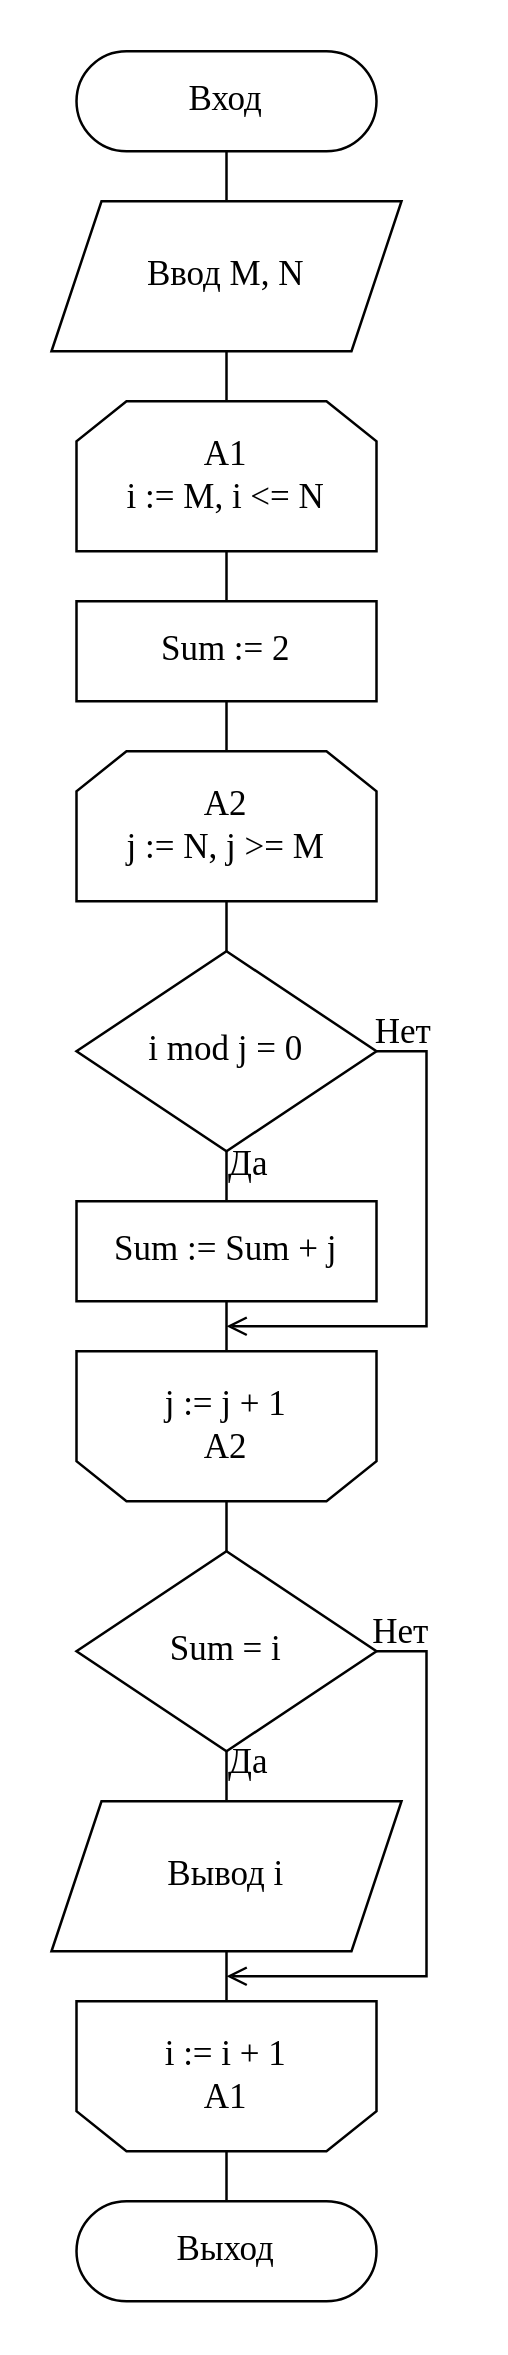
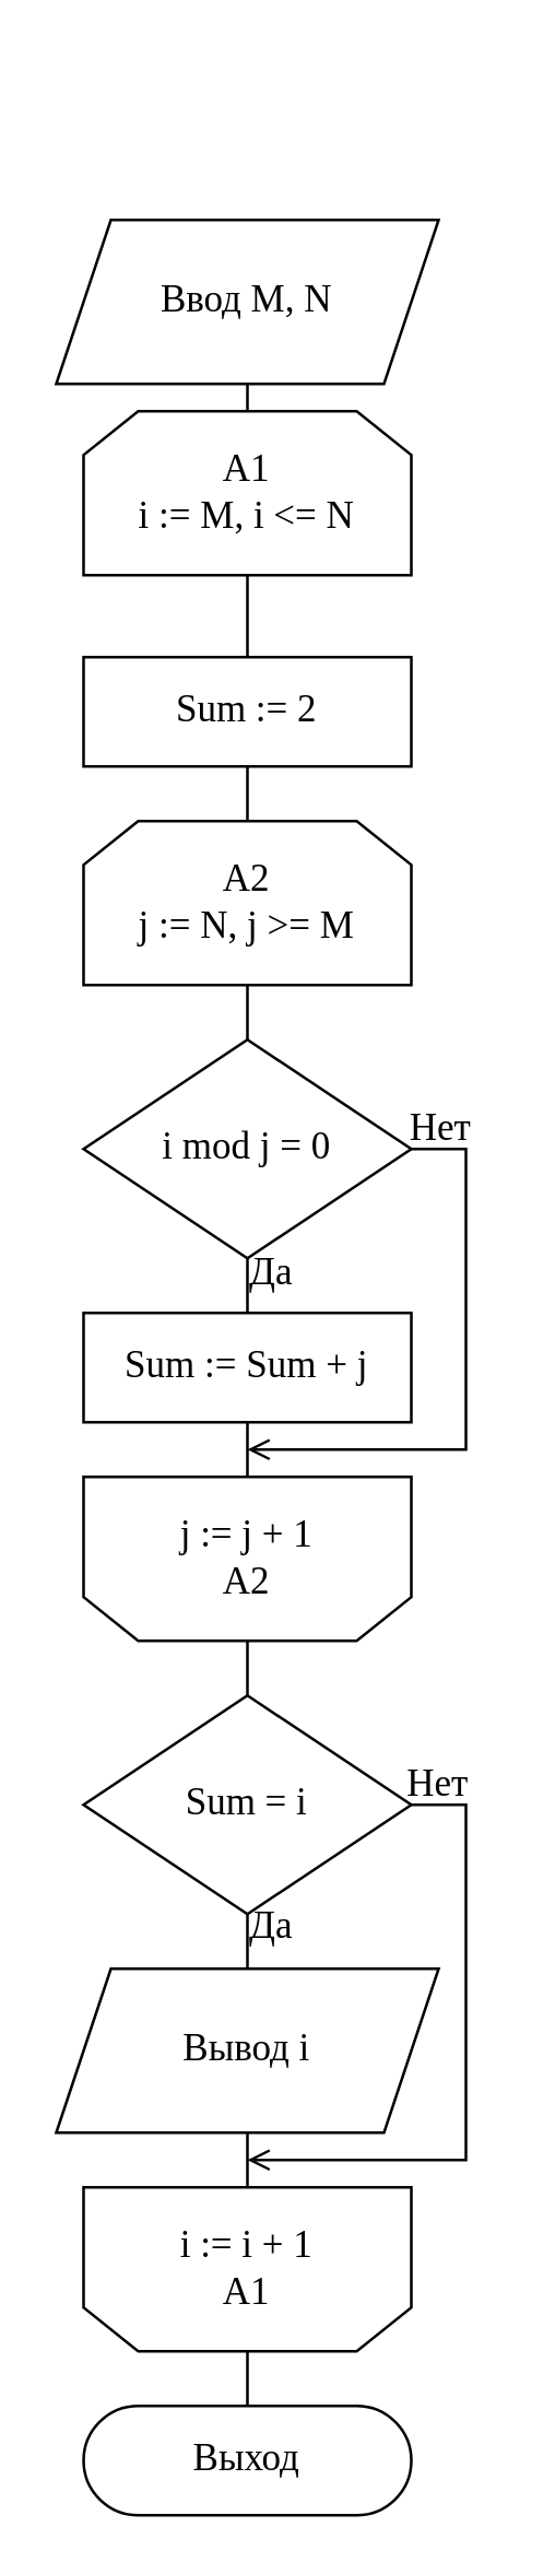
- <mxCell id="3" value="Вход" style="rounded=1;whiteSpace=wrap;html=1;arcSize=50;fontFamily=Times New Roman;fontSize=14;" parent="1" vertex="1"><mxGeometry x="30" y="20" width="120" height="40" as="geometry" /></mxCell>
- <mxCell id="2" style="edgeStyle=orthogonalEdgeStyle;rounded=0;orthogonalLoop=1;jettySize=auto;html=1;exitX=0.5;exitY=1;exitDx=0;exitDy=0;entryX=0.5;entryY=0;entryDx=0;entryDy=0;endArrow=none;endFill=0;fontFamily=Times New Roman;fontSize=14;" parent="1" source="3" target="5" edge="1"><mxGeometry relative="1" as="geometry" /></mxCell>
- <mxCell id="7" value="A1&lt;br style=&quot;font-size: 14px;&quot;&gt;i := M, i &amp;lt;= N" style="shape=loopLimit;whiteSpace=wrap;html=1;fontSize=14;rounded=0;fontFamily=Times New Roman;" parent="1" vertex="1"><mxGeometry x="30" y="160" width="120" height="60" as="geometry" /></mxCell>
+ <mxCell id="7" value="A1&lt;br style=&quot;font-size: 14px;&quot;&gt;i := M, i &amp;lt;= N" style="shape=loopLimit;whiteSpace=wrap;html=1;fontSize=14;rounded=0;fontFamily=Times New Roman;" parent="1" vertex="1"><mxGeometry x="30" y="150" width="120" height="60" as="geometry" /></mxCell>
